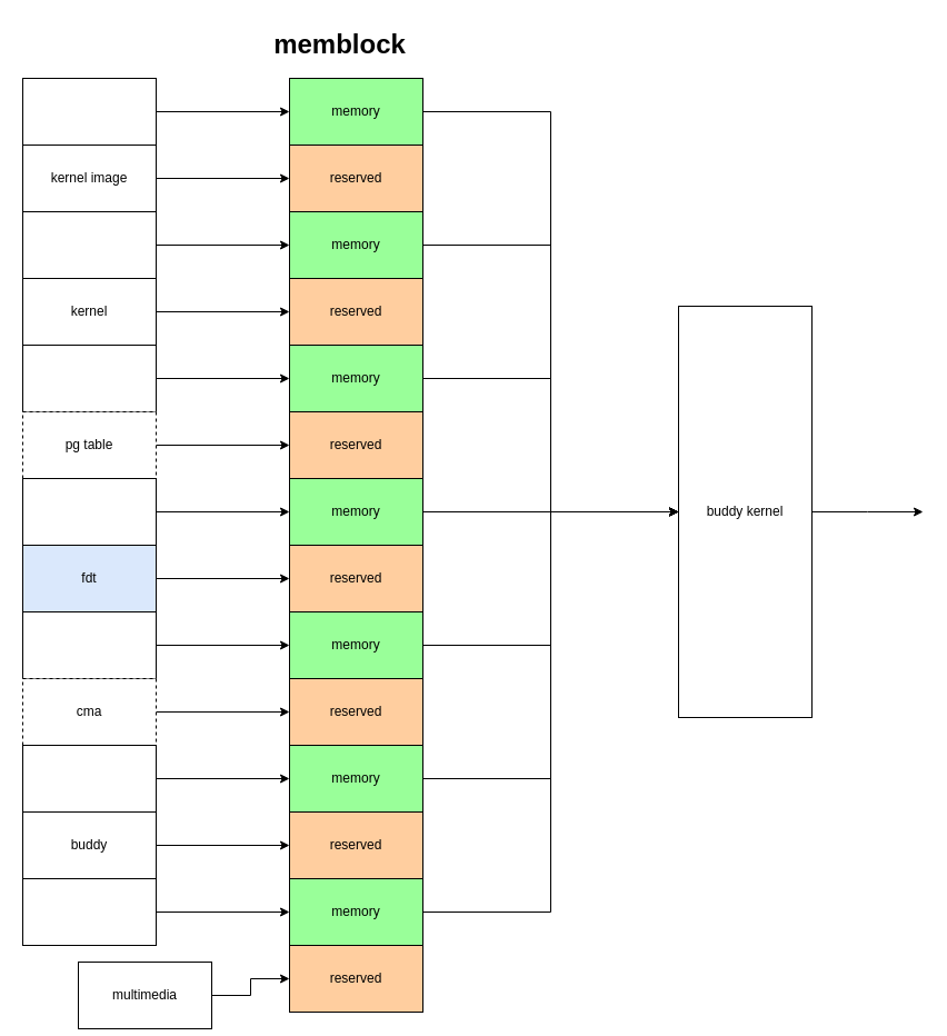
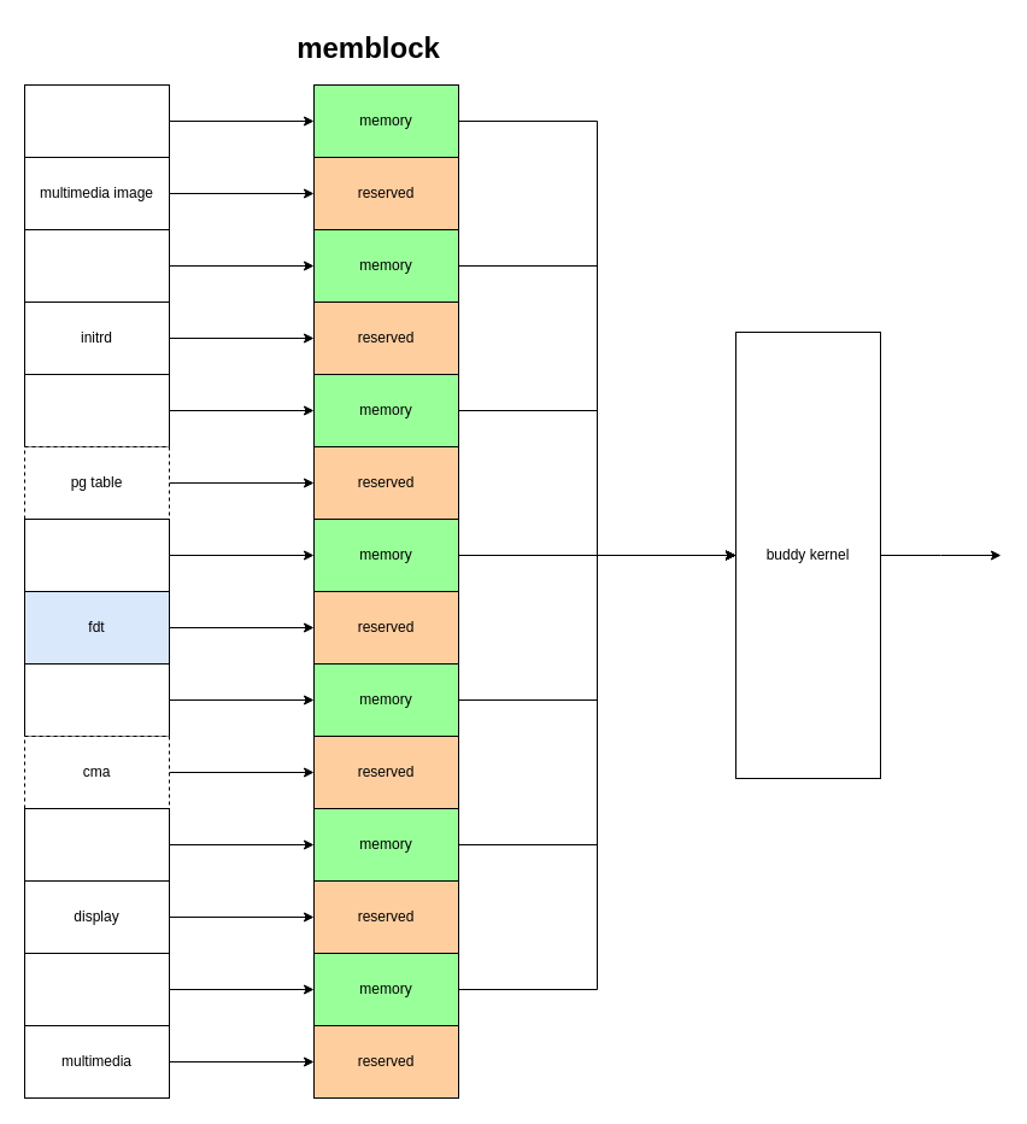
- <mxCell id="8" value="kernel image" style="rounded=0;whiteSpace=wrap;html=1;" vertex="1" parent="1"><mxGeometry x="20" y="130" width="120" height="60" as="geometry" /></mxCell>
+ <mxCell id="8" value="multimedia image" style="rounded=0;whiteSpace=wrap;html=1;" vertex="1" parent="1"><mxGeometry x="20" y="130" width="120" height="60" as="geometry" /></mxCell>
- <mxCell id="15" value="kernel" style="rounded=0;whiteSpace=wrap;html=1;" vertex="1" parent="1"><mxGeometry x="20" y="250" width="120" height="60" as="geometry" /></mxCell>
+ <mxCell id="15" value="initrd" style="rounded=0;whiteSpace=wrap;html=1;" vertex="1" parent="1"><mxGeometry x="20" y="250" width="120" height="60" as="geometry" /></mxCell>
- <mxCell id="31" value="buddy" style="rounded=0;whiteSpace=wrap;html=1;" vertex="1" parent="1"><mxGeometry x="20" y="730" width="120" height="60" as="geometry" /></mxCell>
+ <mxCell id="31" value="display" style="rounded=0;whiteSpace=wrap;html=1;" vertex="1" parent="1"><mxGeometry x="20" y="730" width="120" height="60" as="geometry" /></mxCell>
- <mxCell id="35" value="multimedia" style="rounded=0;whiteSpace=wrap;html=1;" vertex="1" parent="1"><mxGeometry x="70" y="865" width="120" height="60" as="geometry" /></mxCell>
+ <mxCell id="35" value="multimedia" style="rounded=0;whiteSpace=wrap;html=1;" vertex="1" parent="1"><mxGeometry x="20" y="850" width="120" height="60" as="geometry" /></mxCell>
